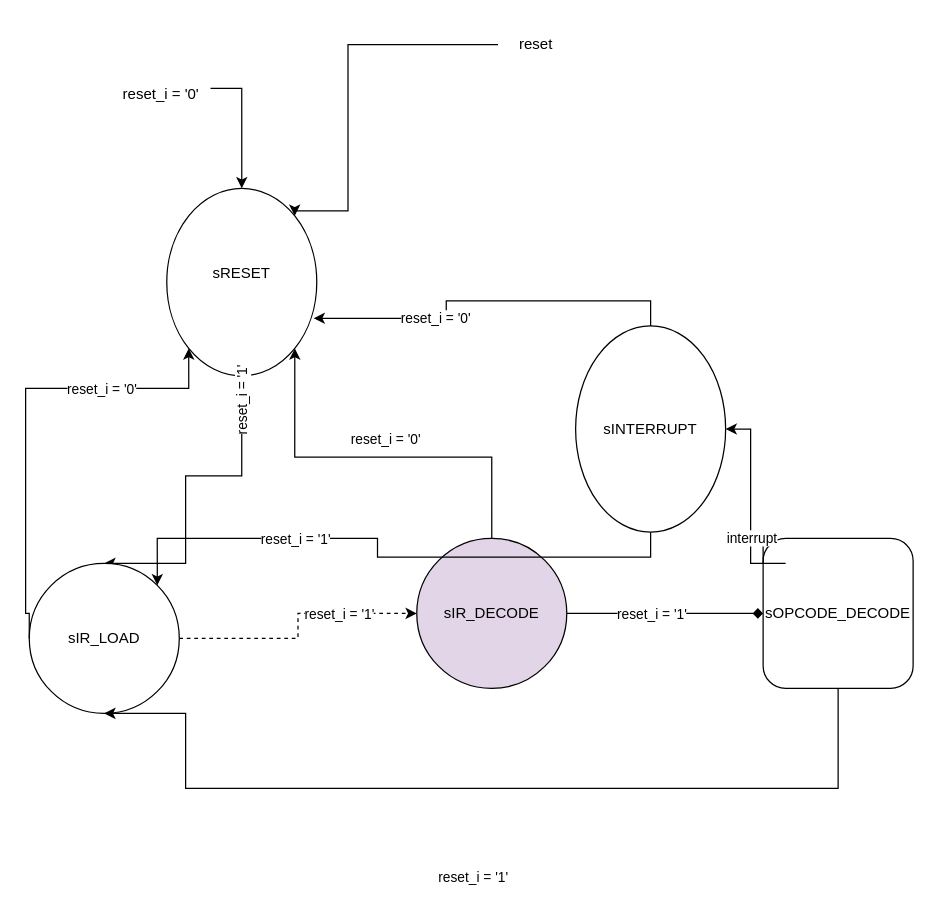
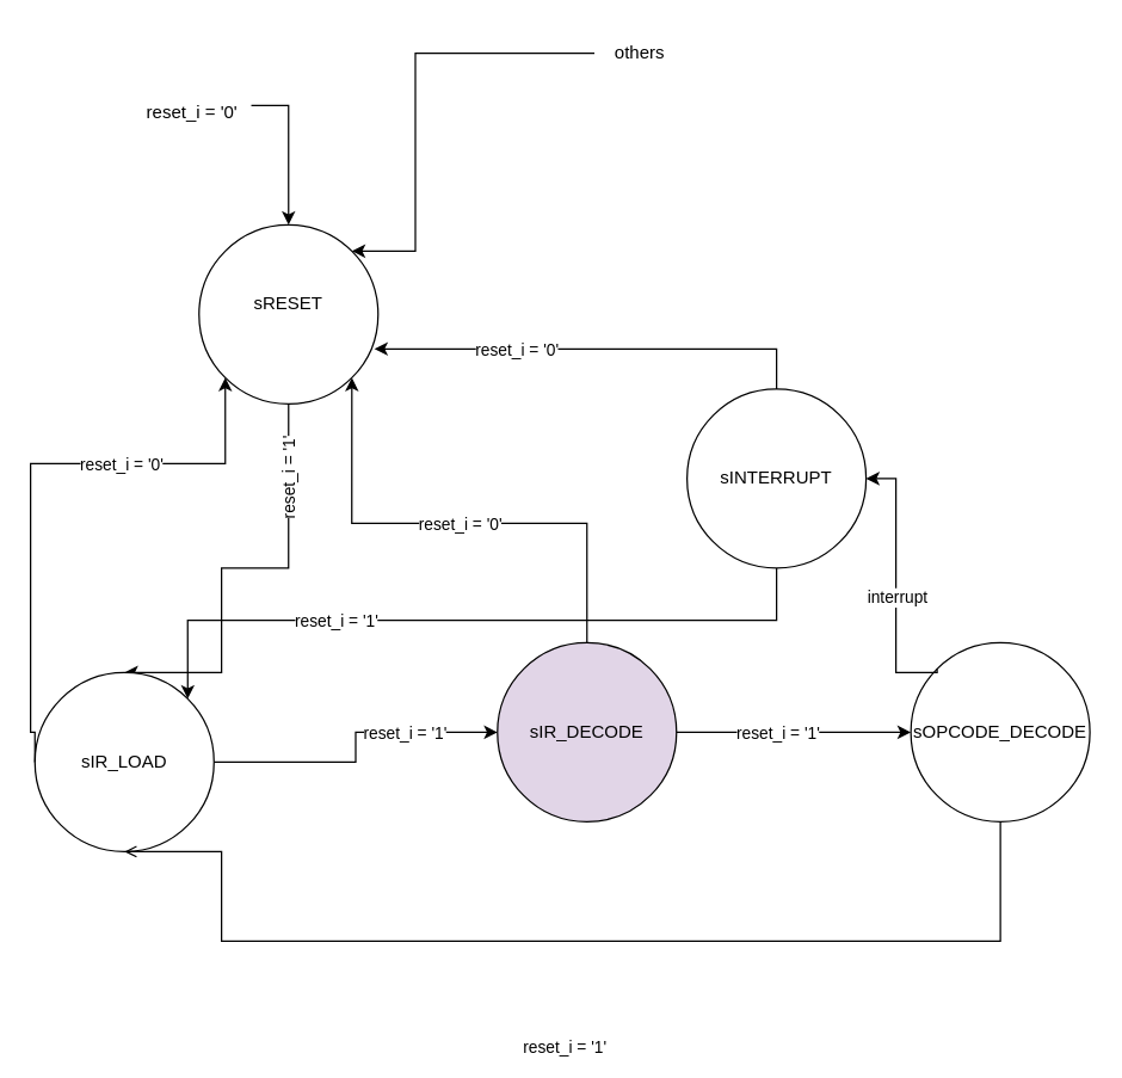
- <mxCell id="14" value="reset" style="text;html=1;align=center;verticalAlign=middle;resizable=0;points=[];autosize=1;strokeColor=none;fillColor=none;" parent="1" vertex="1"><mxGeometry x="397.92" y="20" width="60" height="30" as="geometry" /></mxCell>
+ <mxCell id="14" value="others" style="text;html=1;align=center;verticalAlign=middle;resizable=0;points=[];autosize=1;strokeColor=none;fillColor=none;" parent="1" vertex="1"><mxGeometry x="397.92" y="20" width="60" height="30" as="geometry" /></mxCell>
- <mxCell id="3" value="sRESET&lt;div&gt;&lt;br/&gt;&lt;/div&gt;" style="ellipse;whiteSpace=wrap;html=1;aspect=fixed;" parent="1" vertex="1"><mxGeometry x="132.92" y="150" width="120" height="150" as="geometry" /></mxCell>
+ <mxCell id="3" value="sRESET&lt;div&gt;&lt;br/&gt;&lt;/div&gt;" style="ellipse;whiteSpace=wrap;html=1;aspect=fixed;" parent="1" vertex="1"><mxGeometry x="132.92" y="150" width="120" height="120" as="geometry" /></mxCell>
- <mxCell id="22" value="sINTERRUPT" style="ellipse;whiteSpace=wrap;html=1;aspect=fixed;" vertex="1" parent="1"><mxGeometry x="460" y="260" width="120" height="165" as="geometry" /></mxCell>
+ <mxCell id="22" value="sINTERRUPT" style="ellipse;whiteSpace=wrap;html=1;aspect=fixed;" vertex="1" parent="1"><mxGeometry x="460" y="260" width="120" height="120" as="geometry" /></mxCell>
- <mxCell id="6" style="edgeStyle=orthogonalEdgeStyle;rounded=0;orthogonalLoop=1;jettySize=auto;html=1;exitX=1;exitY=0.5;exitDx=0;exitDy=0;entryX=0;entryY=0.5;entryDx=0;entryDy=0;endArrow=diamond;" parent="1" source="8" target="10" edge="1"><mxGeometry relative="1" as="geometry" /></mxCell>
+ <mxCell id="6" style="edgeStyle=orthogonalEdgeStyle;rounded=0;orthogonalLoop=1;jettySize=auto;html=1;exitX=1;exitY=0.5;exitDx=0;exitDy=0;entryX=0;entryY=0.5;entryDx=0;entryDy=0;" parent="1" source="8" target="10" edge="1"><mxGeometry relative="1" as="geometry" /></mxCell>
- <mxCell id="10" value="sOPCODE_DECODE" style="whiteSpace=wrap;html=1;aspect=fixed;rounded=1;" parent="1" vertex="1"><mxGeometry x="610" y="430" width="120" height="120" as="geometry" /></mxCell>
+ <mxCell id="10" value="sOPCODE_DECODE" style="ellipse;whiteSpace=wrap;html=1;aspect=fixed;" parent="1" vertex="1"><mxGeometry x="610" y="430" width="120" height="120" as="geometry" /></mxCell>
- <mxCell id="4" style="edgeStyle=orthogonalEdgeStyle;rounded=0;orthogonalLoop=1;jettySize=auto;html=1;exitX=1;exitY=0.5;exitDx=0;exitDy=0;entryX=0;entryY=0.5;entryDx=0;entryDy=0;dashed=1;" parent="1" source="5" target="8" edge="1"><mxGeometry relative="1" as="geometry" /></mxCell>
+ <mxCell id="4" style="edgeStyle=orthogonalEdgeStyle;rounded=0;orthogonalLoop=1;jettySize=auto;html=1;exitX=1;exitY=0.5;exitDx=0;exitDy=0;entryX=0;entryY=0.5;entryDx=0;entryDy=0;" parent="1" source="5" target="8" edge="1"><mxGeometry relative="1" as="geometry" /></mxCell>
- <mxCell id="9" style="edgeStyle=orthogonalEdgeStyle;rounded=0;orthogonalLoop=1;jettySize=auto;html=1;exitX=0.5;exitY=1;exitDx=0;exitDy=0;entryX=0.5;entryY=1;entryDx=0;entryDy=0;" parent="1" source="10" target="5" edge="1"><mxGeometry relative="1" as="geometry"><Array as="points"><mxPoint x="670" y="630" /><mxPoint x="148" y="630" /></Array></mxGeometry></mxCell>
+ <mxCell id="9" style="edgeStyle=orthogonalEdgeStyle;rounded=0;orthogonalLoop=1;jettySize=auto;html=1;exitX=0.5;exitY=1;exitDx=0;exitDy=0;entryX=0.5;entryY=1;entryDx=0;entryDy=0;endArrow=open;" parent="1" source="10" target="5" edge="1"><mxGeometry relative="1" as="geometry"><Array as="points"><mxPoint x="670" y="630" /><mxPoint x="148" y="630" /></Array></mxGeometry></mxCell>
